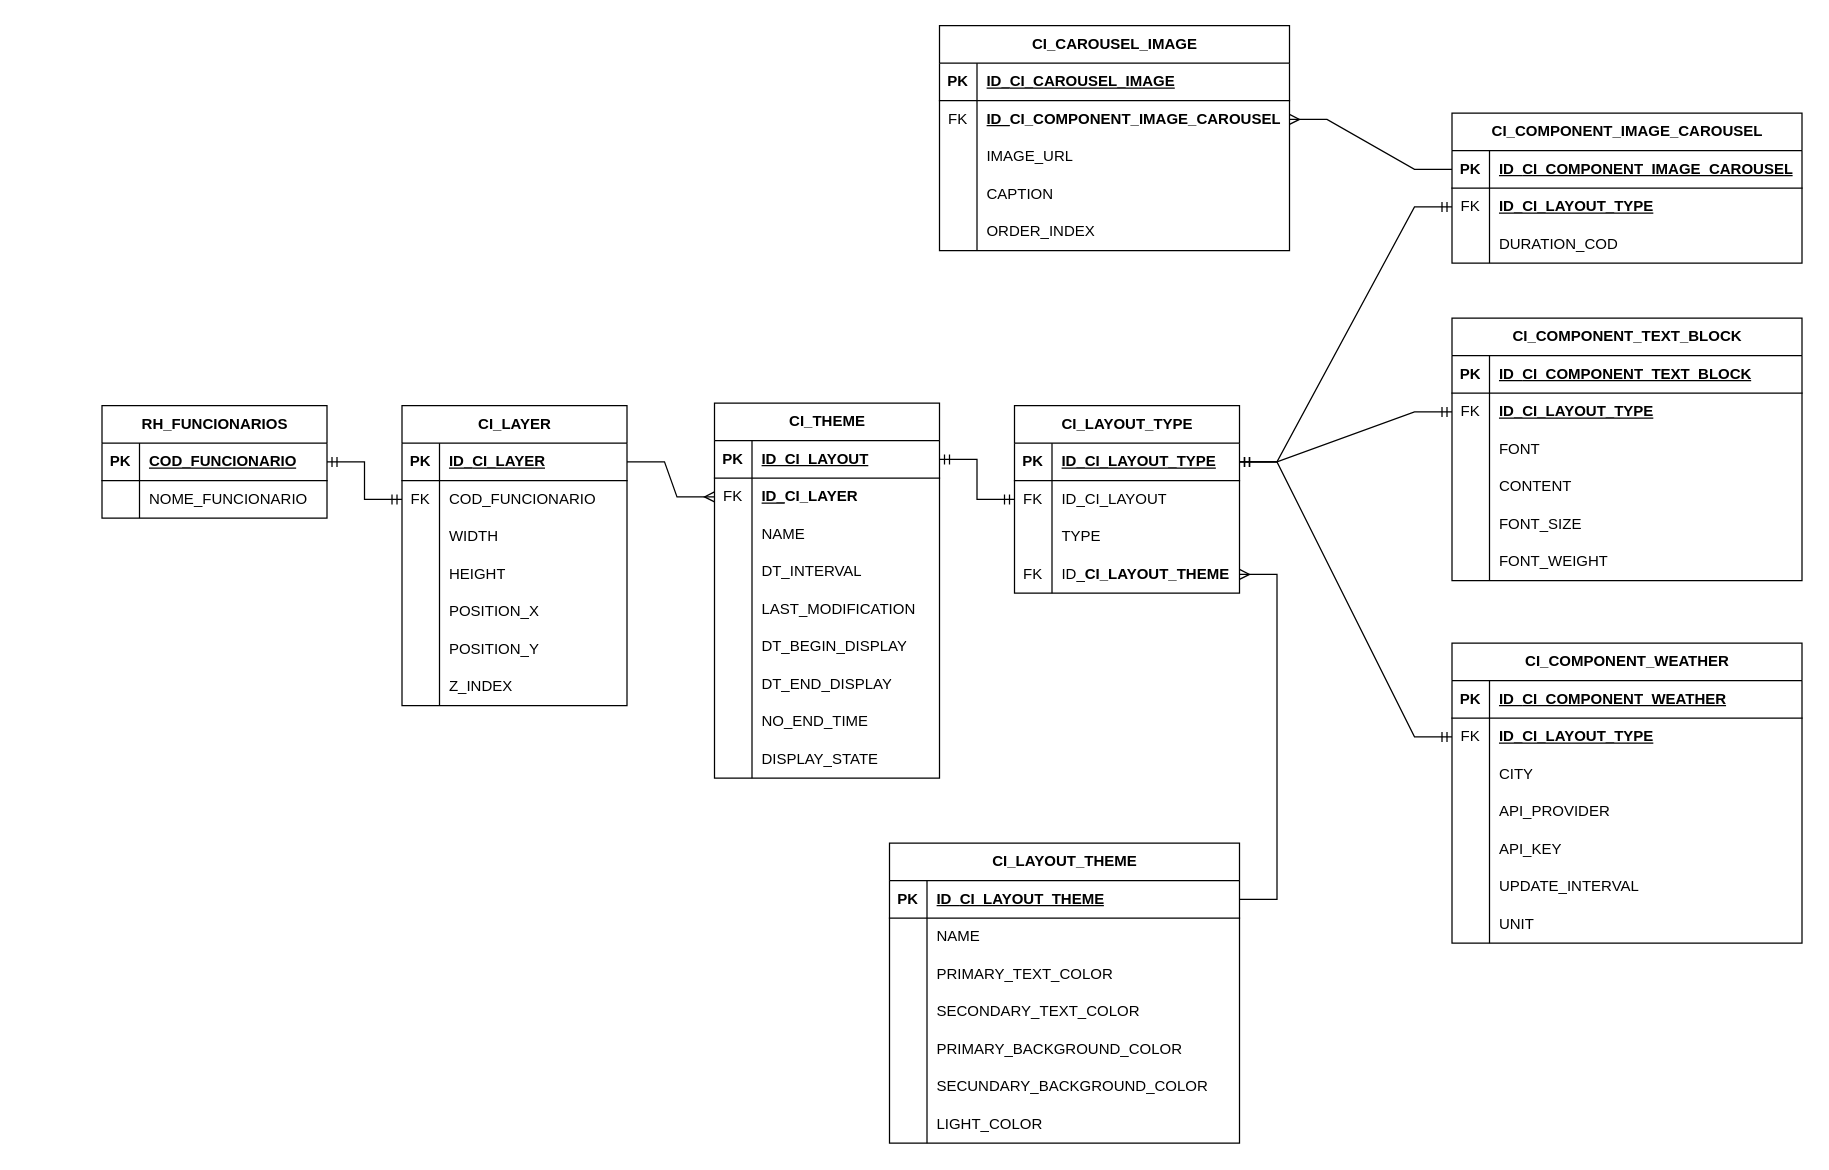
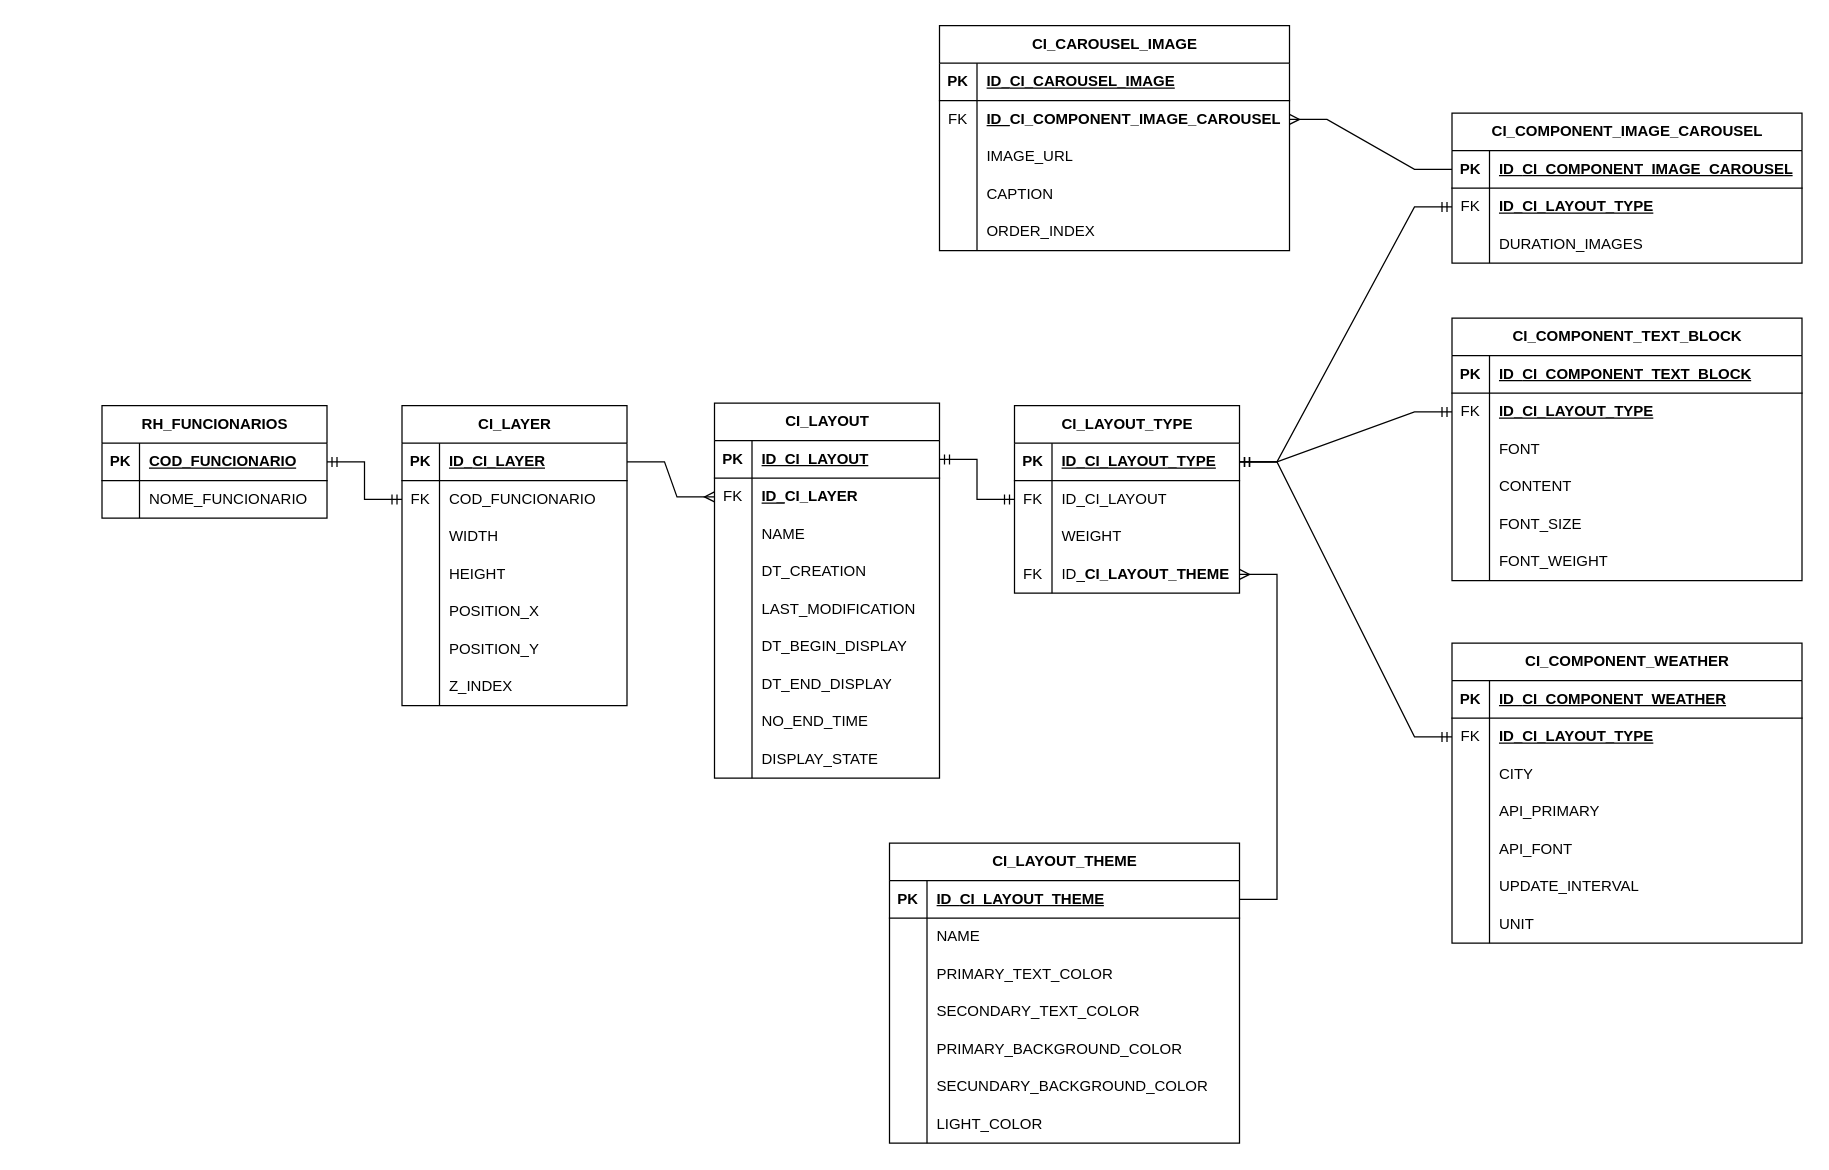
- <mxCell id="61" value="DURATION_COD" style="shape=partialRectangle;connectable=0;fillColor=none;top=0;left=0;bottom=0;right=0;align=left;spacingLeft=6;overflow=hidden;whiteSpace=wrap;html=1;" parent="59" vertex="1"><mxGeometry x="30" width="250" height="30" as="geometry"><mxRectangle width="250" height="30" as="alternateBounds" /></mxGeometry></mxCell>
+ <mxCell id="61" value="DURATION_IMAGES" style="shape=partialRectangle;connectable=0;fillColor=none;top=0;left=0;bottom=0;right=0;align=left;spacingLeft=6;overflow=hidden;whiteSpace=wrap;html=1;" parent="59" vertex="1"><mxGeometry x="30" width="250" height="30" as="geometry"><mxRectangle width="250" height="30" as="alternateBounds" /></mxGeometry></mxCell>
- <mxCell id="2" value="CI_THEME" style="shape=table;startSize=30;container=1;collapsible=1;childLayout=tableLayout;fixedRows=1;rowLines=0;fontStyle=1;align=center;resizeLast=1;html=1;" parent="1" vertex="1"><mxGeometry x="571" y="322" width="180" height="300" as="geometry" /></mxCell>
+ <mxCell id="2" value="CI_LAYOUT" style="shape=table;startSize=30;container=1;collapsible=1;childLayout=tableLayout;fixedRows=1;rowLines=0;fontStyle=1;align=center;resizeLast=1;html=1;" parent="1" vertex="1"><mxGeometry x="571" y="322" width="180" height="300" as="geometry" /></mxCell>
- <mxCell id="47" value="TYPE" style="shape=partialRectangle;connectable=0;fillColor=none;top=0;left=0;bottom=0;right=0;align=left;spacingLeft=6;overflow=hidden;whiteSpace=wrap;html=1;" parent="45" vertex="1"><mxGeometry x="30" width="150" height="30" as="geometry"><mxRectangle width="150" height="30" as="alternateBounds" /></mxGeometry></mxCell>
+ <mxCell id="47" value="WEIGHT" style="shape=partialRectangle;connectable=0;fillColor=none;top=0;left=0;bottom=0;right=0;align=left;spacingLeft=6;overflow=hidden;whiteSpace=wrap;html=1;" parent="45" vertex="1"><mxGeometry x="30" width="150" height="30" as="geometry"><mxRectangle width="150" height="30" as="alternateBounds" /></mxGeometry></mxCell>
- <mxCell id="14" value="DT_INTERVAL" style="shape=partialRectangle;connectable=0;fillColor=none;top=0;left=0;bottom=0;right=0;align=left;spacingLeft=6;overflow=hidden;whiteSpace=wrap;html=1;" parent="12" vertex="1"><mxGeometry x="30" width="150" height="30" as="geometry"><mxRectangle width="150" height="30" as="alternateBounds" /></mxGeometry></mxCell>
+ <mxCell id="14" value="DT_CREATION" style="shape=partialRectangle;connectable=0;fillColor=none;top=0;left=0;bottom=0;right=0;align=left;spacingLeft=6;overflow=hidden;whiteSpace=wrap;html=1;" parent="12" vertex="1"><mxGeometry x="30" width="150" height="30" as="geometry"><mxRectangle width="150" height="30" as="alternateBounds" /></mxGeometry></mxCell>
- <mxCell id="90" value="API_PROVIDER" style="shape=partialRectangle;connectable=0;fillColor=none;top=0;left=0;bottom=0;right=0;align=left;spacingLeft=6;overflow=hidden;whiteSpace=wrap;html=1;" parent="88" vertex="1"><mxGeometry x="30" width="250" height="30" as="geometry"><mxRectangle width="250" height="30" as="alternateBounds" /></mxGeometry></mxCell>
+ <mxCell id="90" value="API_PRIMARY" style="shape=partialRectangle;connectable=0;fillColor=none;top=0;left=0;bottom=0;right=0;align=left;spacingLeft=6;overflow=hidden;whiteSpace=wrap;html=1;" parent="88" vertex="1"><mxGeometry x="30" width="250" height="30" as="geometry"><mxRectangle width="250" height="30" as="alternateBounds" /></mxGeometry></mxCell>
- <mxCell id="93" value="API_KEY" style="shape=partialRectangle;connectable=0;fillColor=none;top=0;left=0;bottom=0;right=0;align=left;spacingLeft=6;overflow=hidden;whiteSpace=wrap;html=1;" parent="91" vertex="1"><mxGeometry x="30" width="250" height="30" as="geometry"><mxRectangle width="250" height="30" as="alternateBounds" /></mxGeometry></mxCell>
+ <mxCell id="93" value="API_FONT" style="shape=partialRectangle;connectable=0;fillColor=none;top=0;left=0;bottom=0;right=0;align=left;spacingLeft=6;overflow=hidden;whiteSpace=wrap;html=1;" parent="91" vertex="1"><mxGeometry x="30" width="250" height="30" as="geometry"><mxRectangle width="250" height="30" as="alternateBounds" /></mxGeometry></mxCell>
